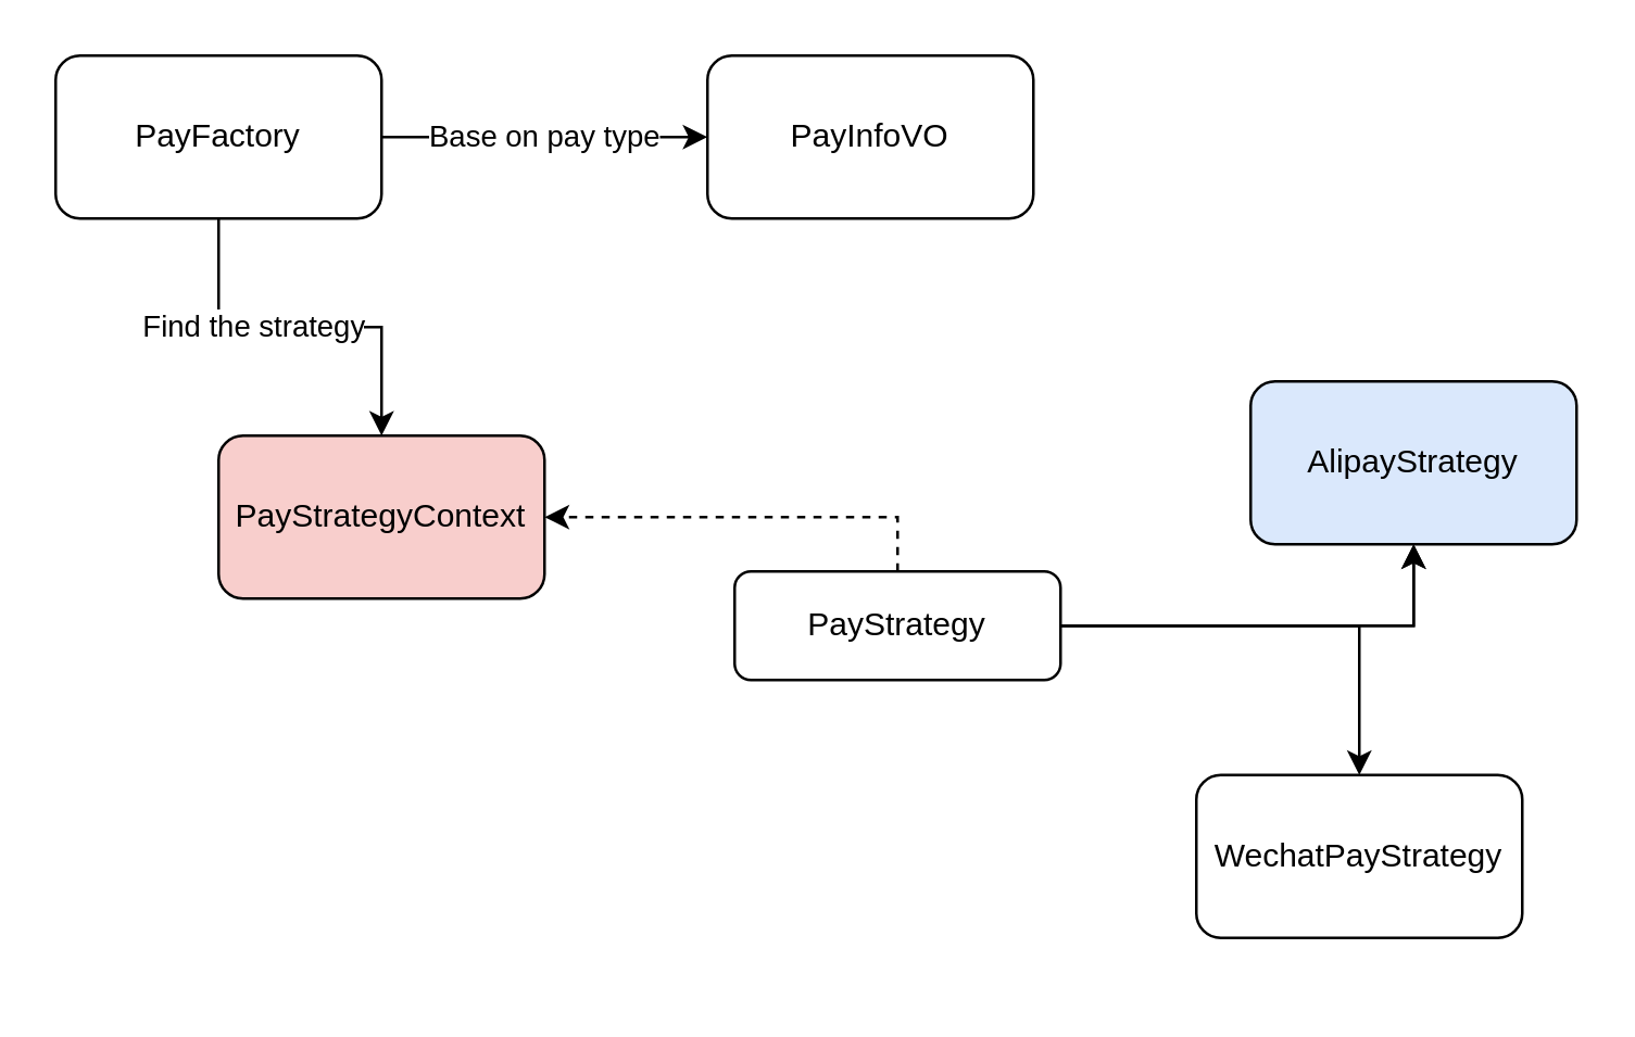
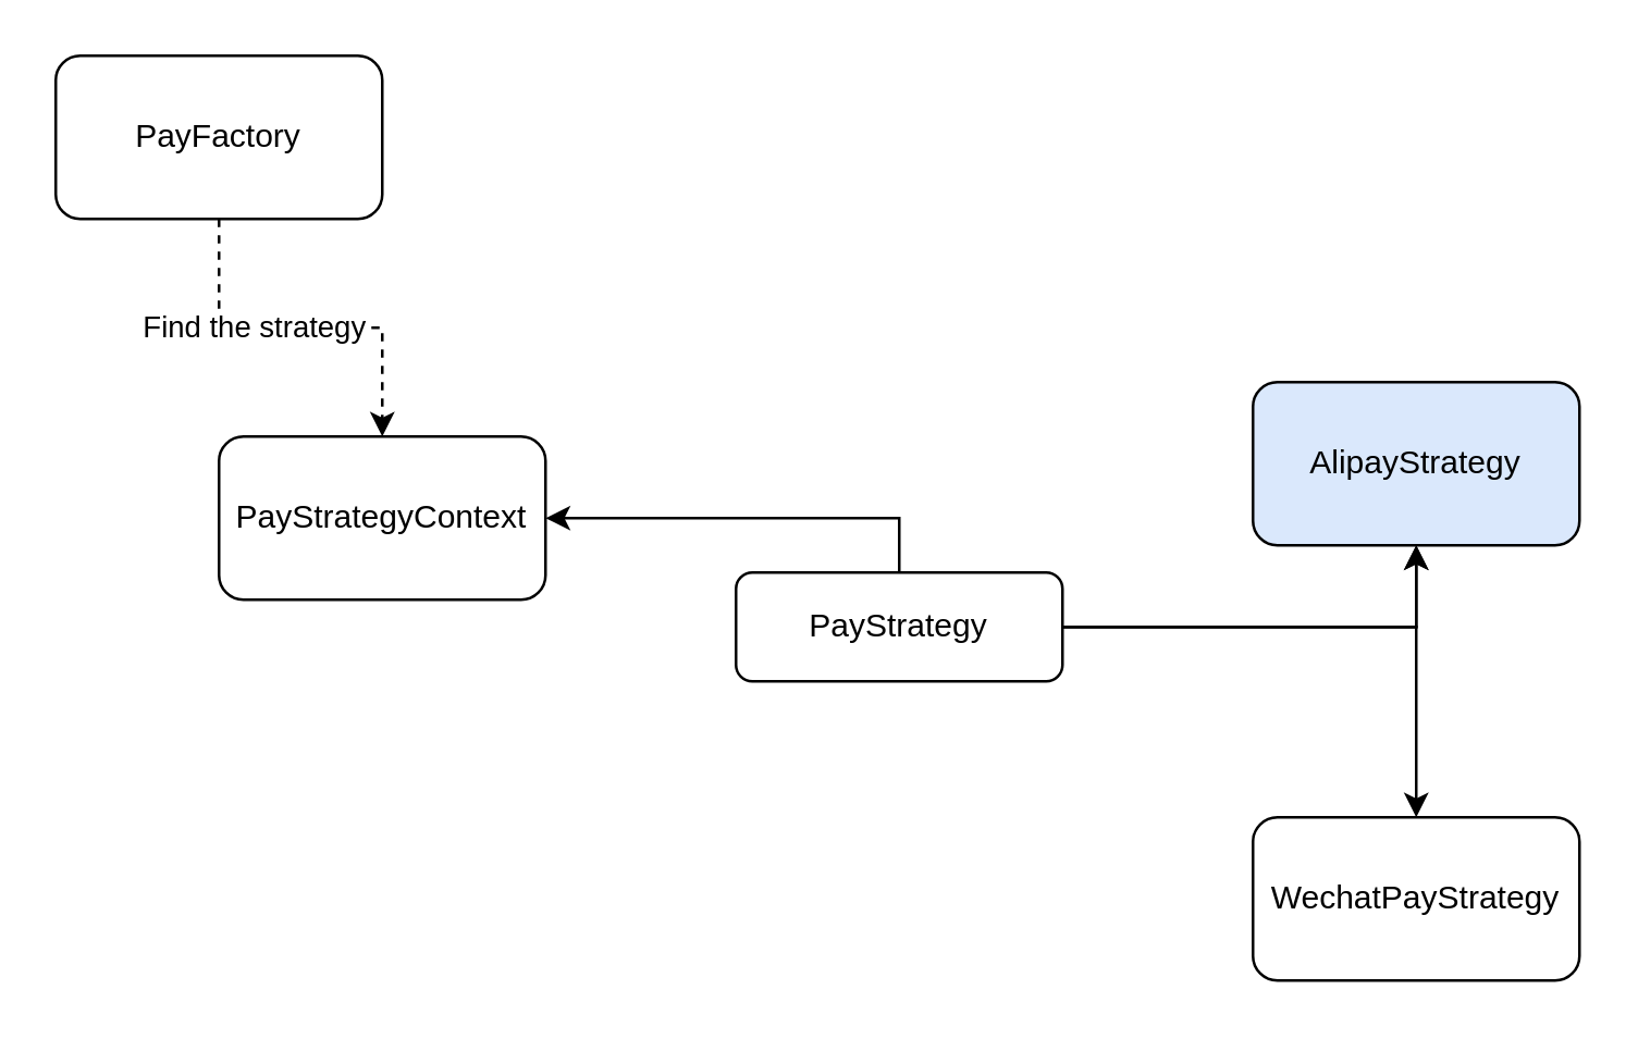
- <mxCell id="11" value="Base on pay type" style="edgeStyle=orthogonalEdgeStyle;rounded=0;orthogonalLoop=1;jettySize=auto;html=1;exitX=1;exitY=0.5;exitDx=0;exitDy=0;" edge="1" parent="1" source="14" target="2"><mxGeometry relative="1" as="geometry" /></mxCell>
- <mxCell id="2" value="PayInfoVO" style="rounded=1;whiteSpace=wrap;html=1;" vertex="1" parent="1"><mxGeometry x="260" y="20" width="120" height="60" as="geometry" /></mxCell>
- <mxCell id="12" style="edgeStyle=orthogonalEdgeStyle;rounded=0;orthogonalLoop=1;jettySize=auto;html=1;exitX=0.5;exitY=1;exitDx=0;exitDy=0;entryX=0.5;entryY=0;entryDx=0;entryDy=0;" edge="1" parent="1" source="14" target="10"><mxGeometry relative="1" as="geometry" /></mxCell>
+ <mxCell id="12" style="edgeStyle=orthogonalEdgeStyle;rounded=0;orthogonalLoop=1;jettySize=auto;html=1;exitX=0.5;exitY=1;exitDx=0;exitDy=0;entryX=0.5;entryY=0;entryDx=0;entryDy=0;dashed=1;" edge="1" parent="1" source="14" target="10"><mxGeometry relative="1" as="geometry" /></mxCell>
- <mxCell id="10" value="PayStrategyContext" style="rounded=1;whiteSpace=wrap;html=1;fillColor=#f8cecc;" vertex="1" parent="1"><mxGeometry x="80" y="160" width="120" height="60" as="geometry" /></mxCell>
+ <mxCell id="10" value="PayStrategyContext" style="rounded=1;whiteSpace=wrap;html=1;" vertex="1" parent="1"><mxGeometry x="80" y="160" width="120" height="60" as="geometry" /></mxCell>
- <mxCell id="6" style="edgeStyle=orthogonalEdgeStyle;rounded=0;orthogonalLoop=1;jettySize=auto;html=1;exitX=0.5;exitY=0;exitDx=0;exitDy=0;entryX=1;entryY=0.5;entryDx=0;entryDy=0;dashed=1;" edge="1" parent="1" source="7" target="10"><mxGeometry relative="1" as="geometry" /></mxCell>
+ <mxCell id="6" style="edgeStyle=orthogonalEdgeStyle;rounded=0;orthogonalLoop=1;jettySize=auto;html=1;exitX=0.5;exitY=0;exitDx=0;exitDy=0;entryX=1;entryY=0.5;entryDx=0;entryDy=0;" edge="1" parent="1" source="7" target="10"><mxGeometry relative="1" as="geometry" /></mxCell>
- <mxCell id="9" value="WechatPayStrategy" style="whiteSpace=wrap;html=1;rounded=1;" vertex="1" parent="1"><mxGeometry x="440" y="285" width="120" height="60" as="geometry" /></mxCell>
+ <mxCell id="9" value="WechatPayStrategy" style="whiteSpace=wrap;html=1;rounded=1;" vertex="1" parent="1"><mxGeometry x="460" y="300" width="120" height="60" as="geometry" /></mxCell>
